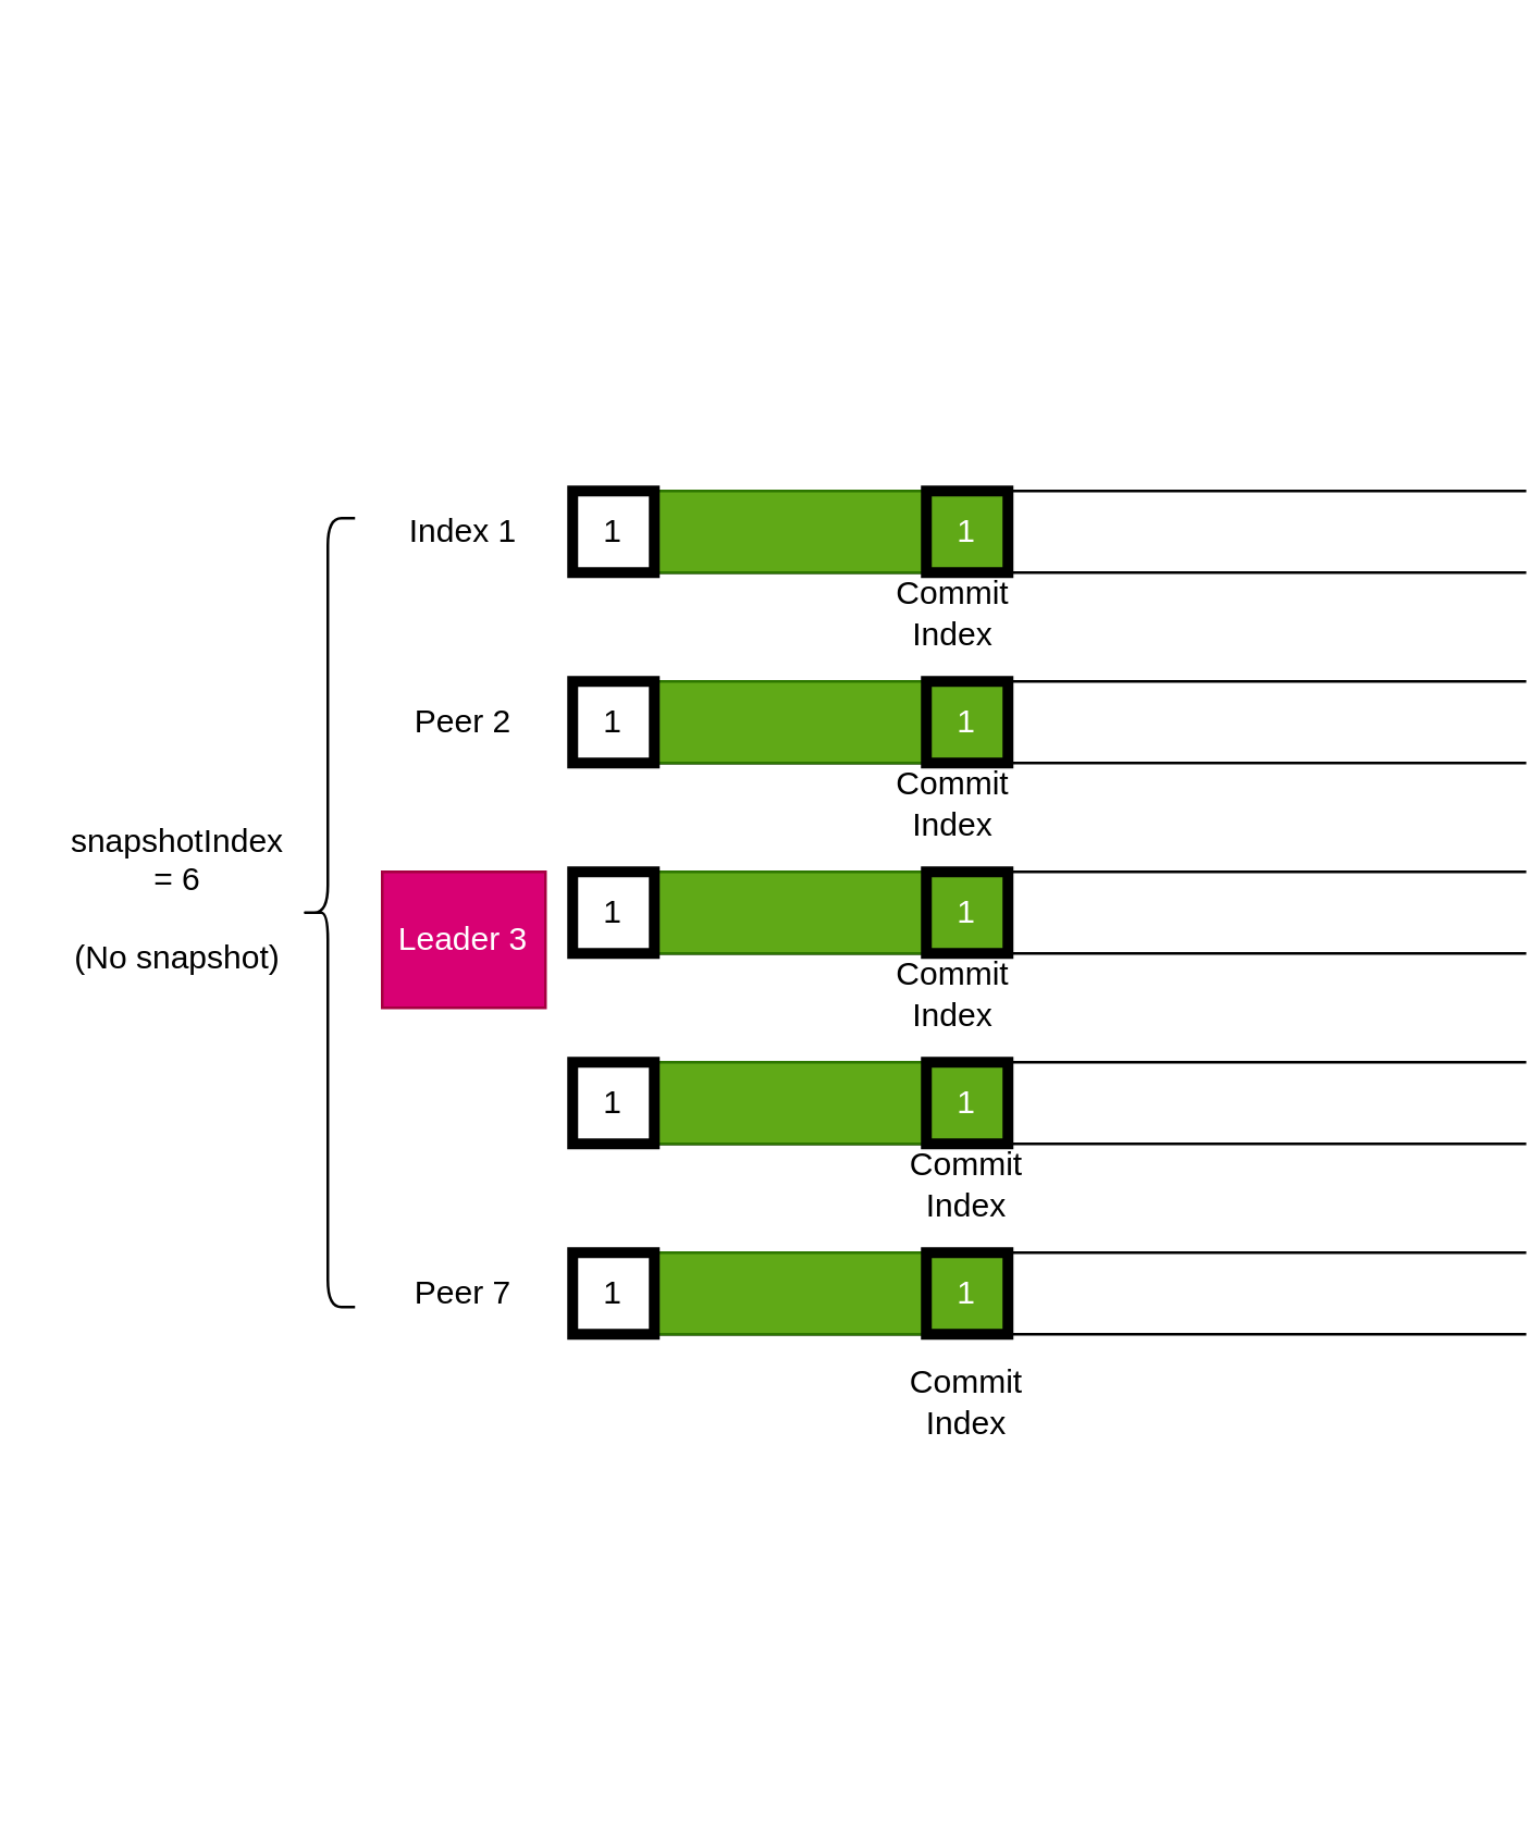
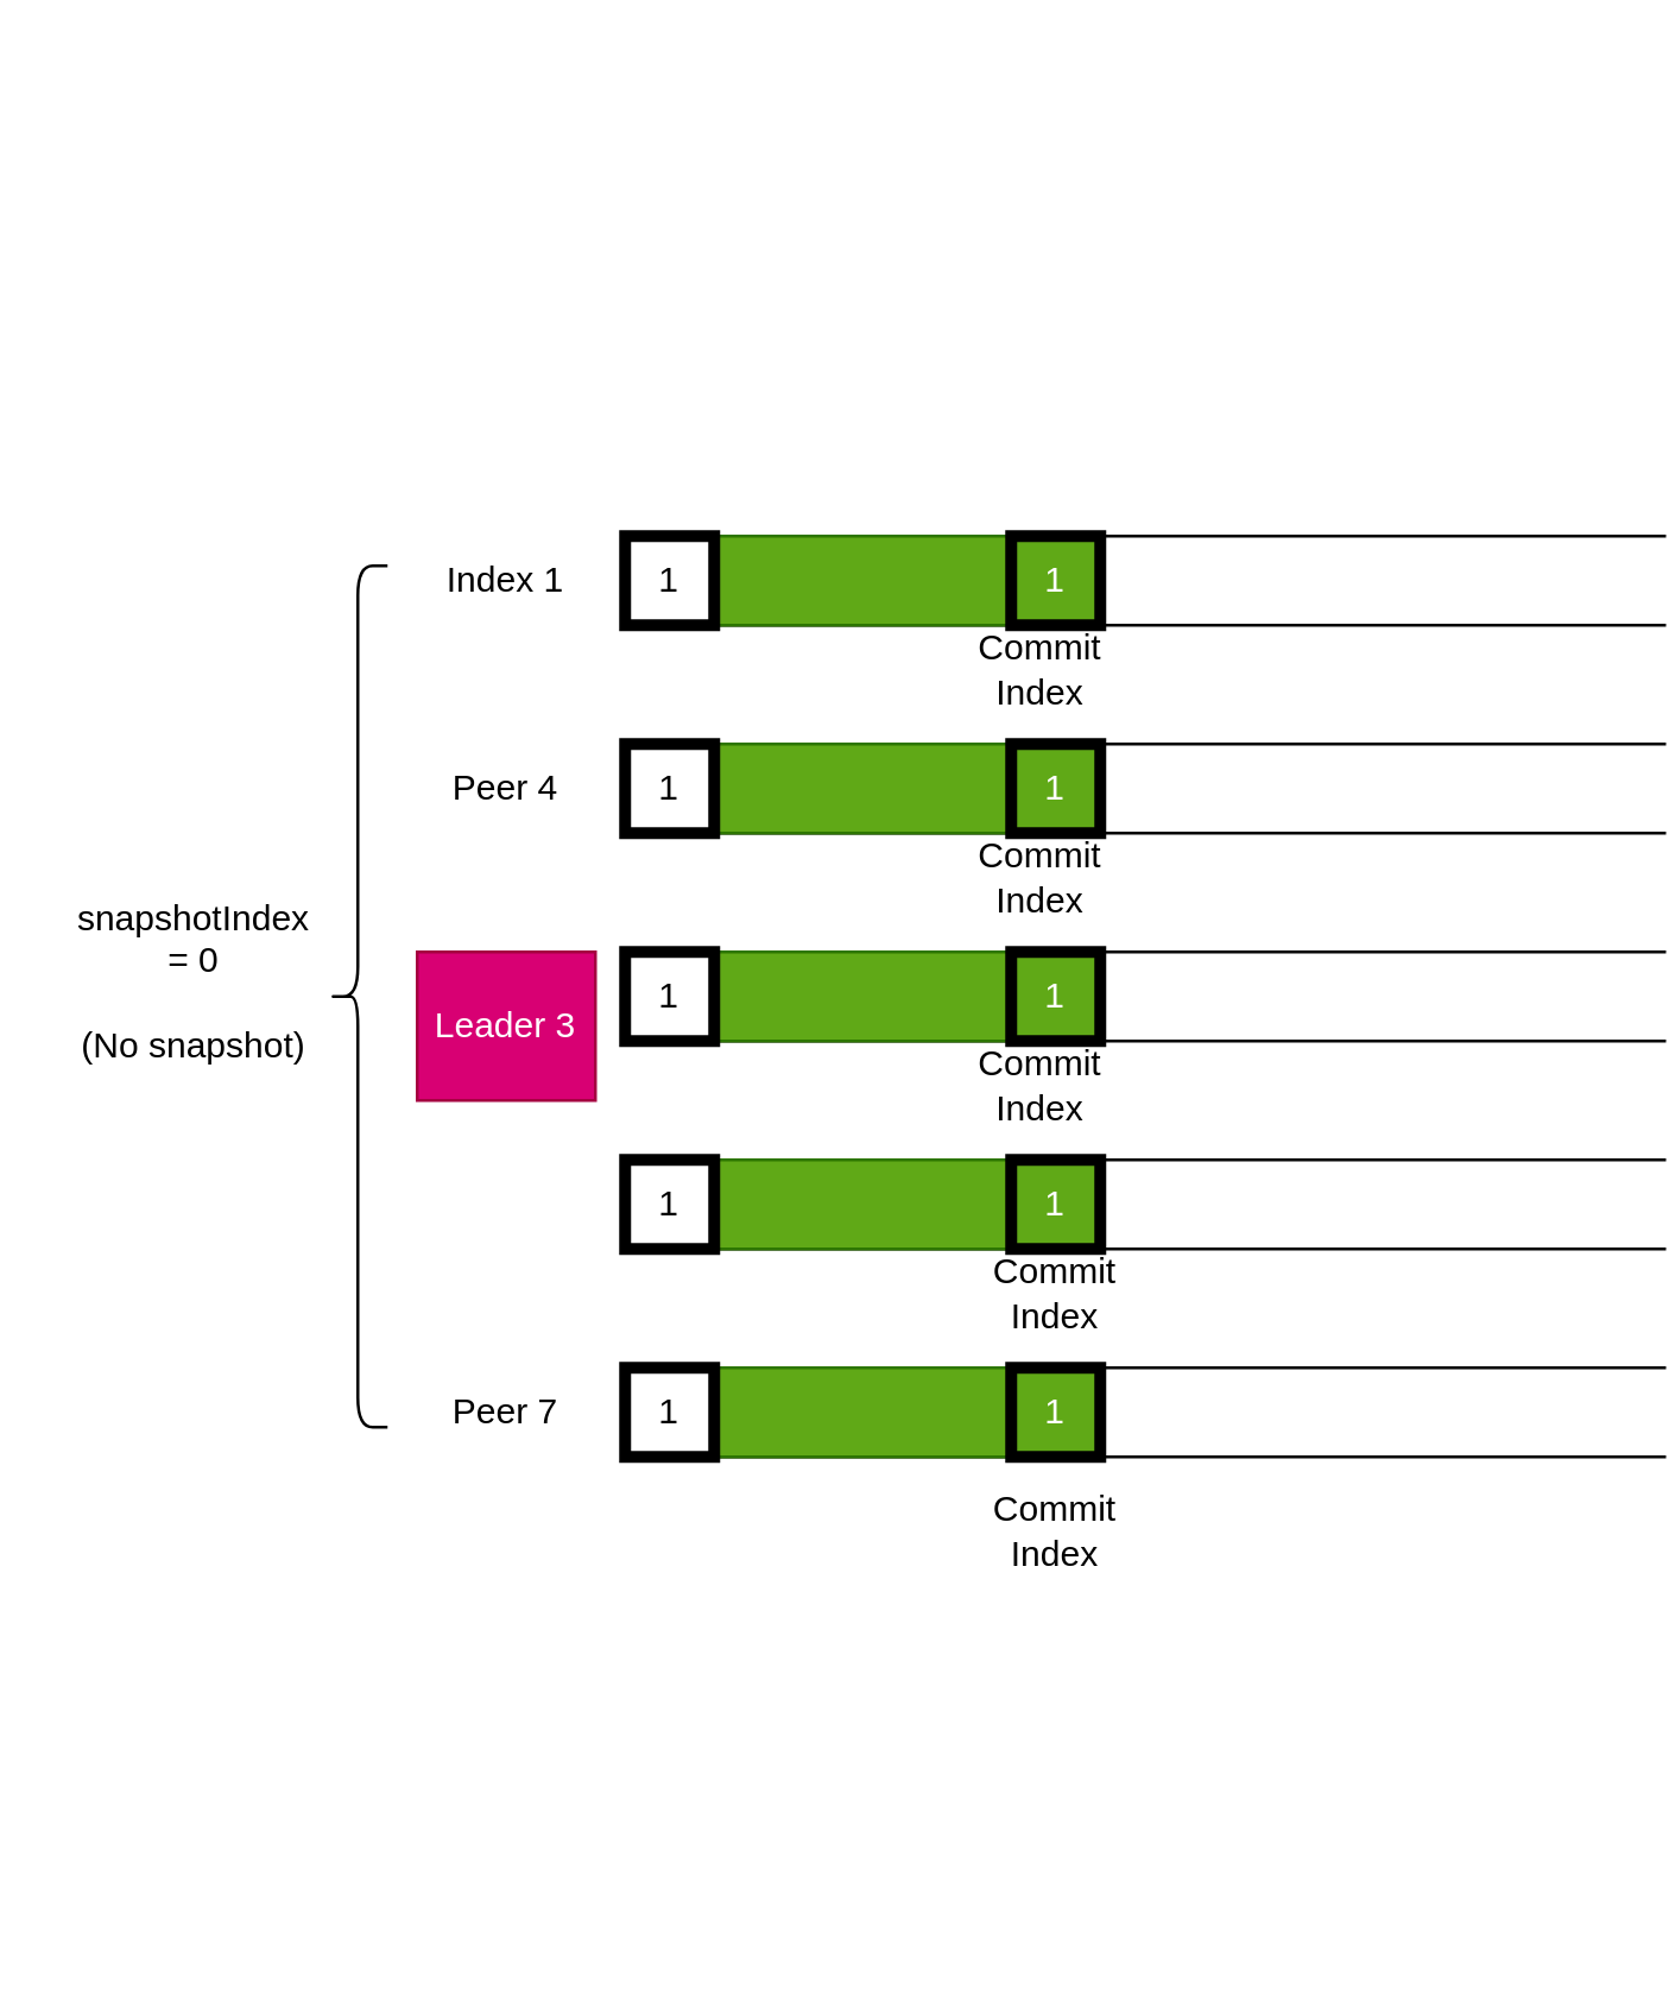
- <mxCell id="9" value="Peer 2" style="text;html=1;strokeColor=none;fillColor=none;align=center;verticalAlign=middle;whiteSpace=wrap;rounded=0;" vertex="1" parent="1"><mxGeometry x="140" y="250" width="60" height="30" as="geometry" /></mxCell>
+ <mxCell id="9" value="Peer 4" style="text;html=1;strokeColor=none;fillColor=none;align=center;verticalAlign=middle;whiteSpace=wrap;rounded=0;" vertex="1" parent="1"><mxGeometry x="140" y="250" width="60" height="30" as="geometry" /></mxCell>
- <mxCell id="27" value="snapshotIndex = 6&lt;br&gt;&lt;br&gt;(No snapshot)" style="text;html=1;strokeColor=none;fillColor=none;align=center;verticalAlign=middle;whiteSpace=wrap;rounded=0;" vertex="1" parent="1"><mxGeometry x="20" y="290" width="90" height="80" as="geometry" /></mxCell>
+ <mxCell id="27" value="snapshotIndex = 0&lt;br&gt;&lt;br&gt;(No snapshot)" style="text;html=1;strokeColor=none;fillColor=none;align=center;verticalAlign=middle;whiteSpace=wrap;rounded=0;" vertex="1" parent="1"><mxGeometry x="20" y="290" width="90" height="80" as="geometry" /></mxCell>
